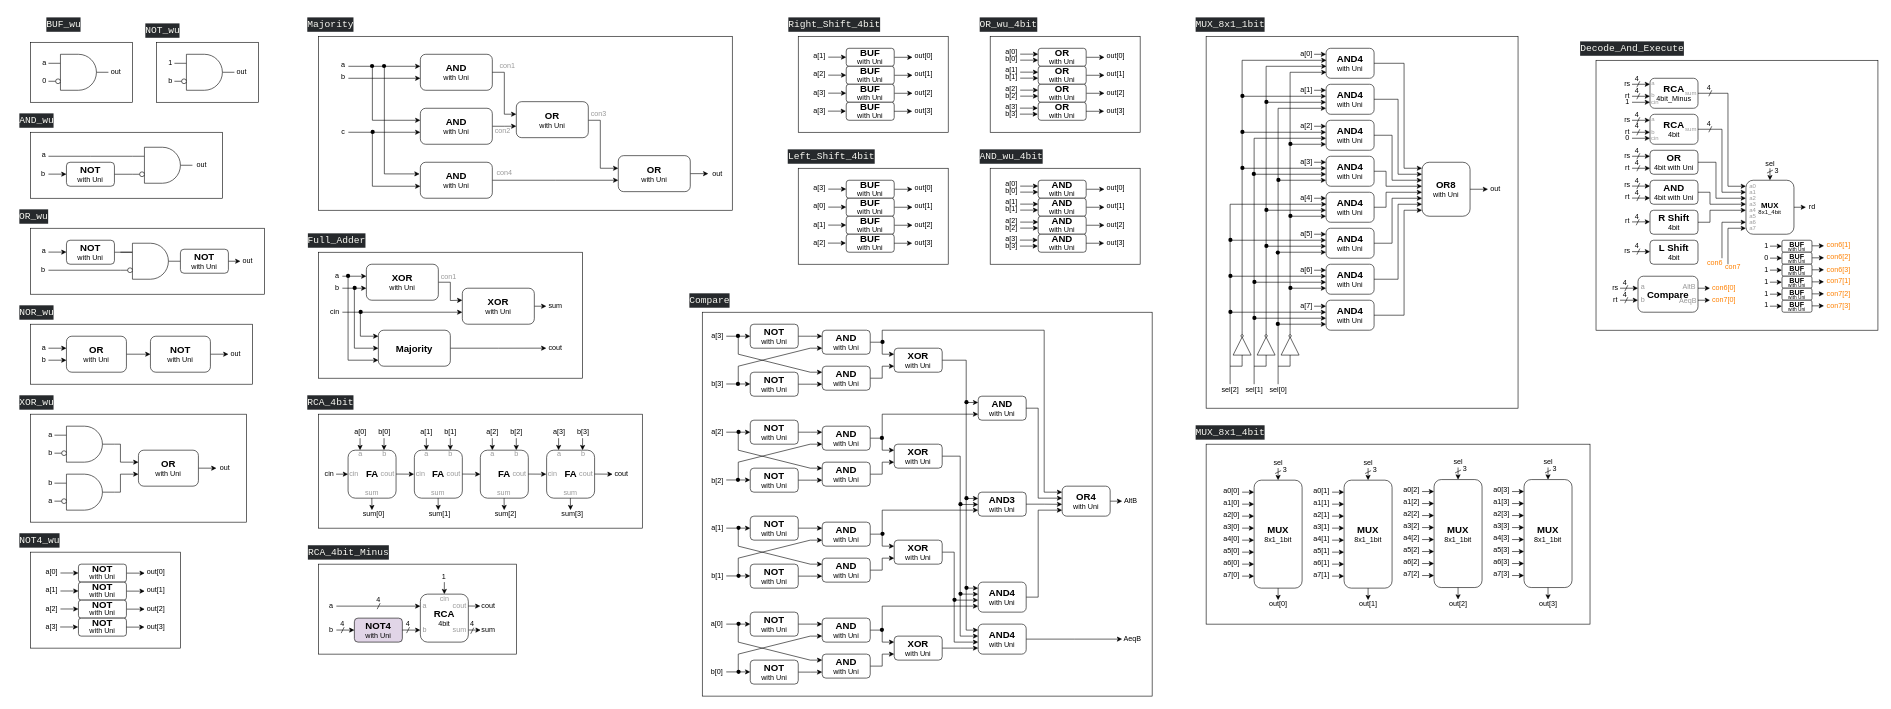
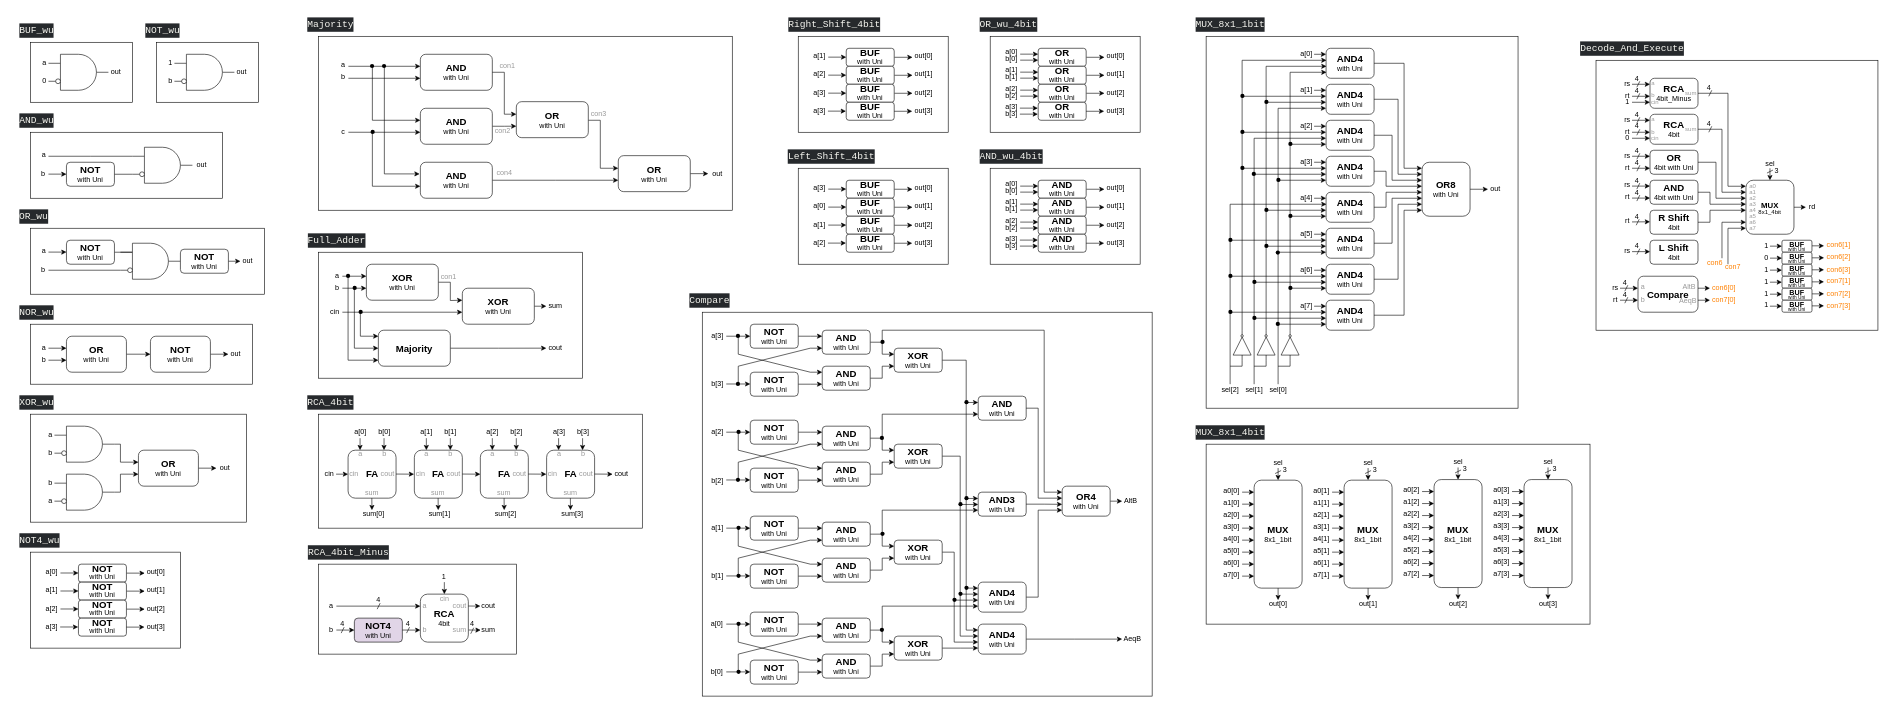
- <mxCell id="140" value="&lt;div style=&quot;color: rgb(248, 248, 242); background-color: rgb(38, 41, 44); font-family: &amp;quot;Fira Code&amp;quot;, Consolas, &amp;quot;Courier New&amp;quot;, monospace, Menlo, Monaco, &amp;quot;Courier New&amp;quot;, monospace; font-size: 16px; line-height: 24px; white-space-collapse: preserve;&quot;&gt;BUF_wu&lt;br&gt;&lt;/div&gt;" style="text;html=1;align=center;verticalAlign=middle;resizable=0;points=[];autosize=1;strokeColor=none;fillColor=none;" parent="1" vertex="1"><mxGeometry x="65" y="20" width="80" height="40" as="geometry" /></mxCell>
+ <mxCell id="140" value="&lt;div style=&quot;color: rgb(248, 248, 242); background-color: rgb(38, 41, 44); font-family: &amp;quot;Fira Code&amp;quot;, Consolas, &amp;quot;Courier New&amp;quot;, monospace, Menlo, Monaco, &amp;quot;Courier New&amp;quot;, monospace; font-size: 16px; line-height: 24px; white-space-collapse: preserve;&quot;&gt;BUF_wu&lt;br&gt;&lt;/div&gt;" style="text;html=1;align=center;verticalAlign=middle;resizable=0;points=[];autosize=1;strokeColor=none;fillColor=none;" parent="1" vertex="1"><mxGeometry x="20" y="30" width="80" height="40" as="geometry" /></mxCell>
